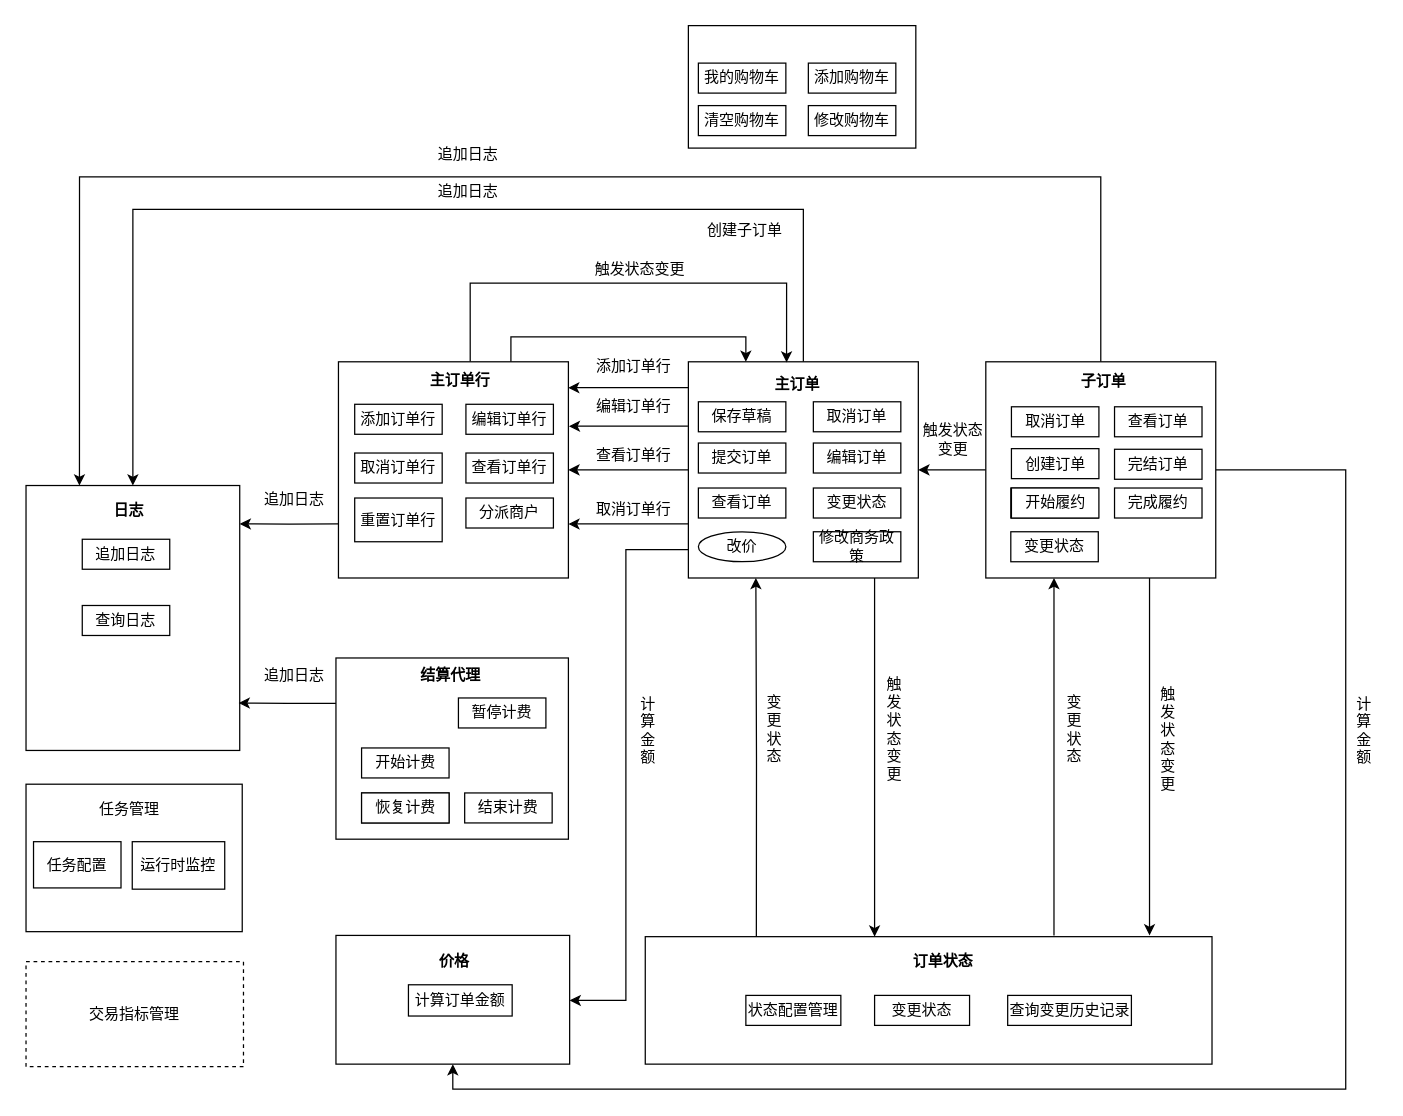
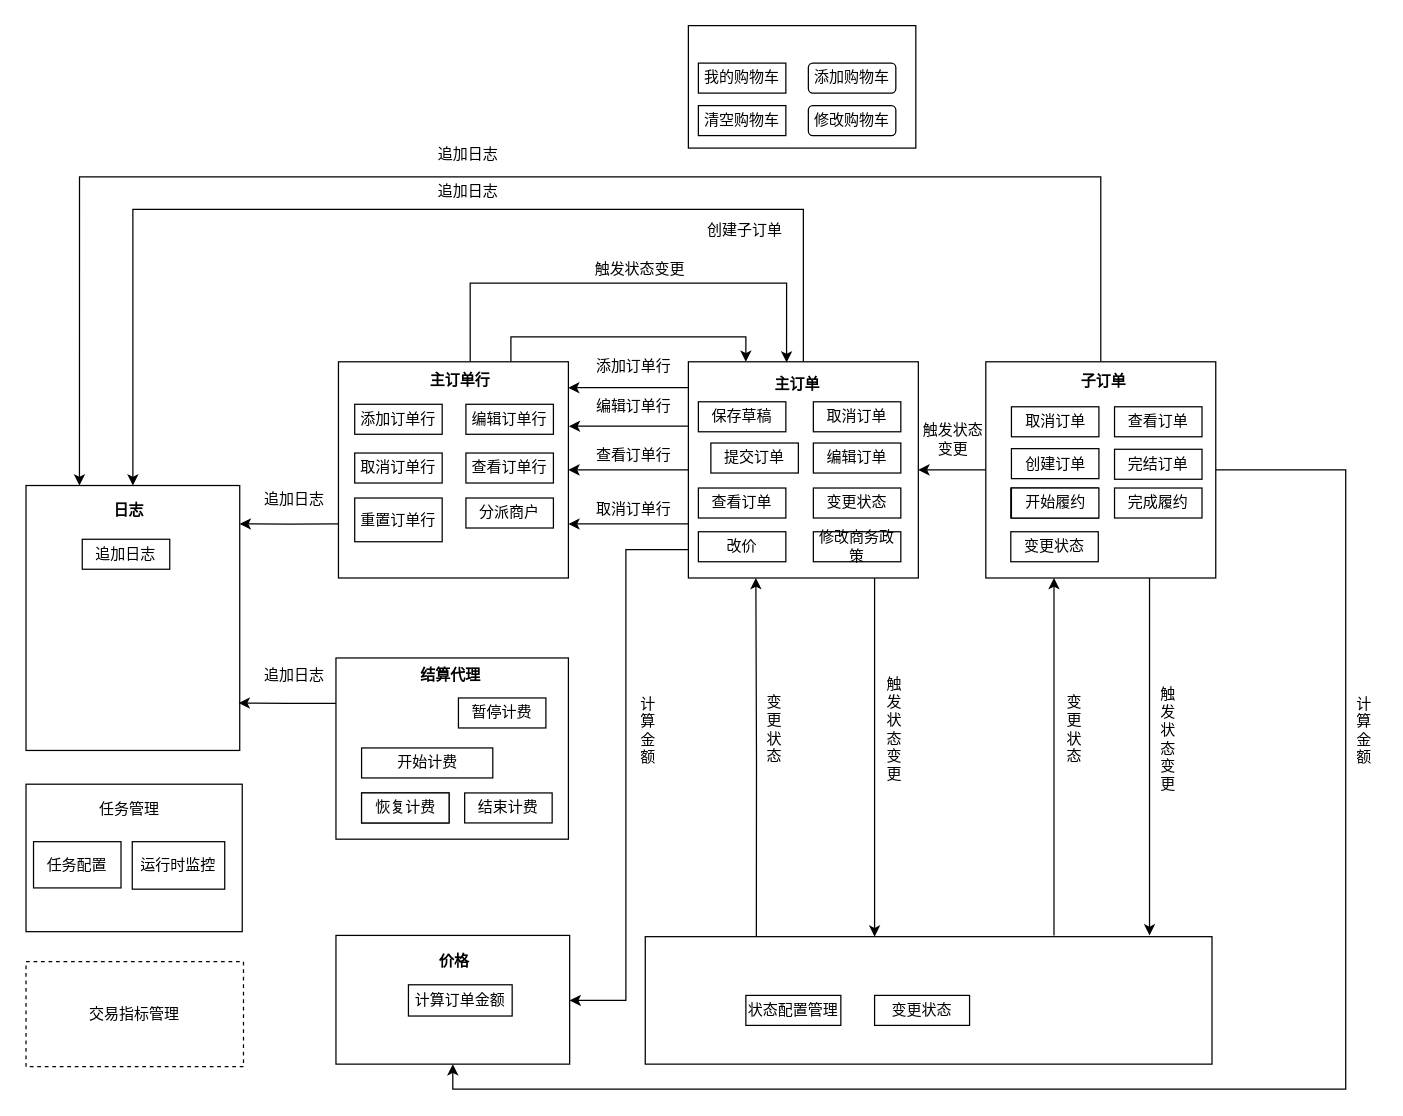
- <mxCell id="15" value="添加购物车" style="rounded=0;whiteSpace=wrap;html=1;" parent="1" vertex="1"><mxGeometry x="646" y="50" width="70" height="24" as="geometry" /></mxCell>
+ <mxCell id="15" value="添加购物车" style="whiteSpace=wrap;html=1;rounded=1;" parent="1" vertex="1"><mxGeometry x="646" y="50" width="70" height="24" as="geometry" /></mxCell>
- <mxCell id="17" value="修改购物车" style="rounded=0;whiteSpace=wrap;html=1;" parent="1" vertex="1"><mxGeometry x="646" y="84" width="70" height="24" as="geometry" /></mxCell>
+ <mxCell id="17" value="修改购物车" style="whiteSpace=wrap;html=1;rounded=1;" parent="1" vertex="1"><mxGeometry x="646" y="84" width="70" height="24" as="geometry" /></mxCell>
- <mxCell id="20" value="提交订单" style="rounded=0;whiteSpace=wrap;html=1;" parent="1" vertex="1"><mxGeometry x="558" y="354" width="70" height="24" as="geometry" /></mxCell>
+ <mxCell id="20" value="提交订单" style="rounded=0;whiteSpace=wrap;html=1;" parent="1" vertex="1"><mxGeometry x="568" y="354" width="70" height="24" as="geometry" /></mxCell>
- <mxCell id="50" value="改价" style="ellipse;whiteSpace=wrap;html=1;" parent="1" vertex="1"><mxGeometry x="558" y="425" width="70" height="24" as="geometry" /></mxCell>
+ <mxCell id="50" value="改价" style="rounded=0;whiteSpace=wrap;html=1;" parent="1" vertex="1"><mxGeometry x="558" y="425" width="70" height="24" as="geometry" /></mxCell>
- <mxCell id="58" value="查询日志" style="rounded=0;whiteSpace=wrap;html=1;" parent="1" vertex="1"><mxGeometry x="65" y="484" width="70" height="24" as="geometry" /></mxCell>
- <mxCell id="61" value="开始计费" style="rounded=0;whiteSpace=wrap;html=1;" parent="1" vertex="1"><mxGeometry x="288.5" y="598" width="70" height="24" as="geometry" /></mxCell>
+ <mxCell id="61" value="开始计费" style="rounded=0;whiteSpace=wrap;html=1;" parent="1" vertex="1"><mxGeometry x="288.5" y="598" width="105" height="24" as="geometry" /></mxCell>
- <mxCell id="62" value="订单状态" style="text;html=1;strokeColor=none;fillColor=none;align=center;verticalAlign=middle;whiteSpace=wrap;rounded=0;fontStyle=1" parent="1" vertex="1"><mxGeometry x="724" y="754" width="60" height="30" as="geometry" /></mxCell>
- <mxCell id="55" value="查询变更历史记录" style="rounded=0;whiteSpace=wrap;html=1;" parent="1" vertex="1"><mxGeometry x="805.5" y="796" width="99" height="24" as="geometry" /></mxCell>
